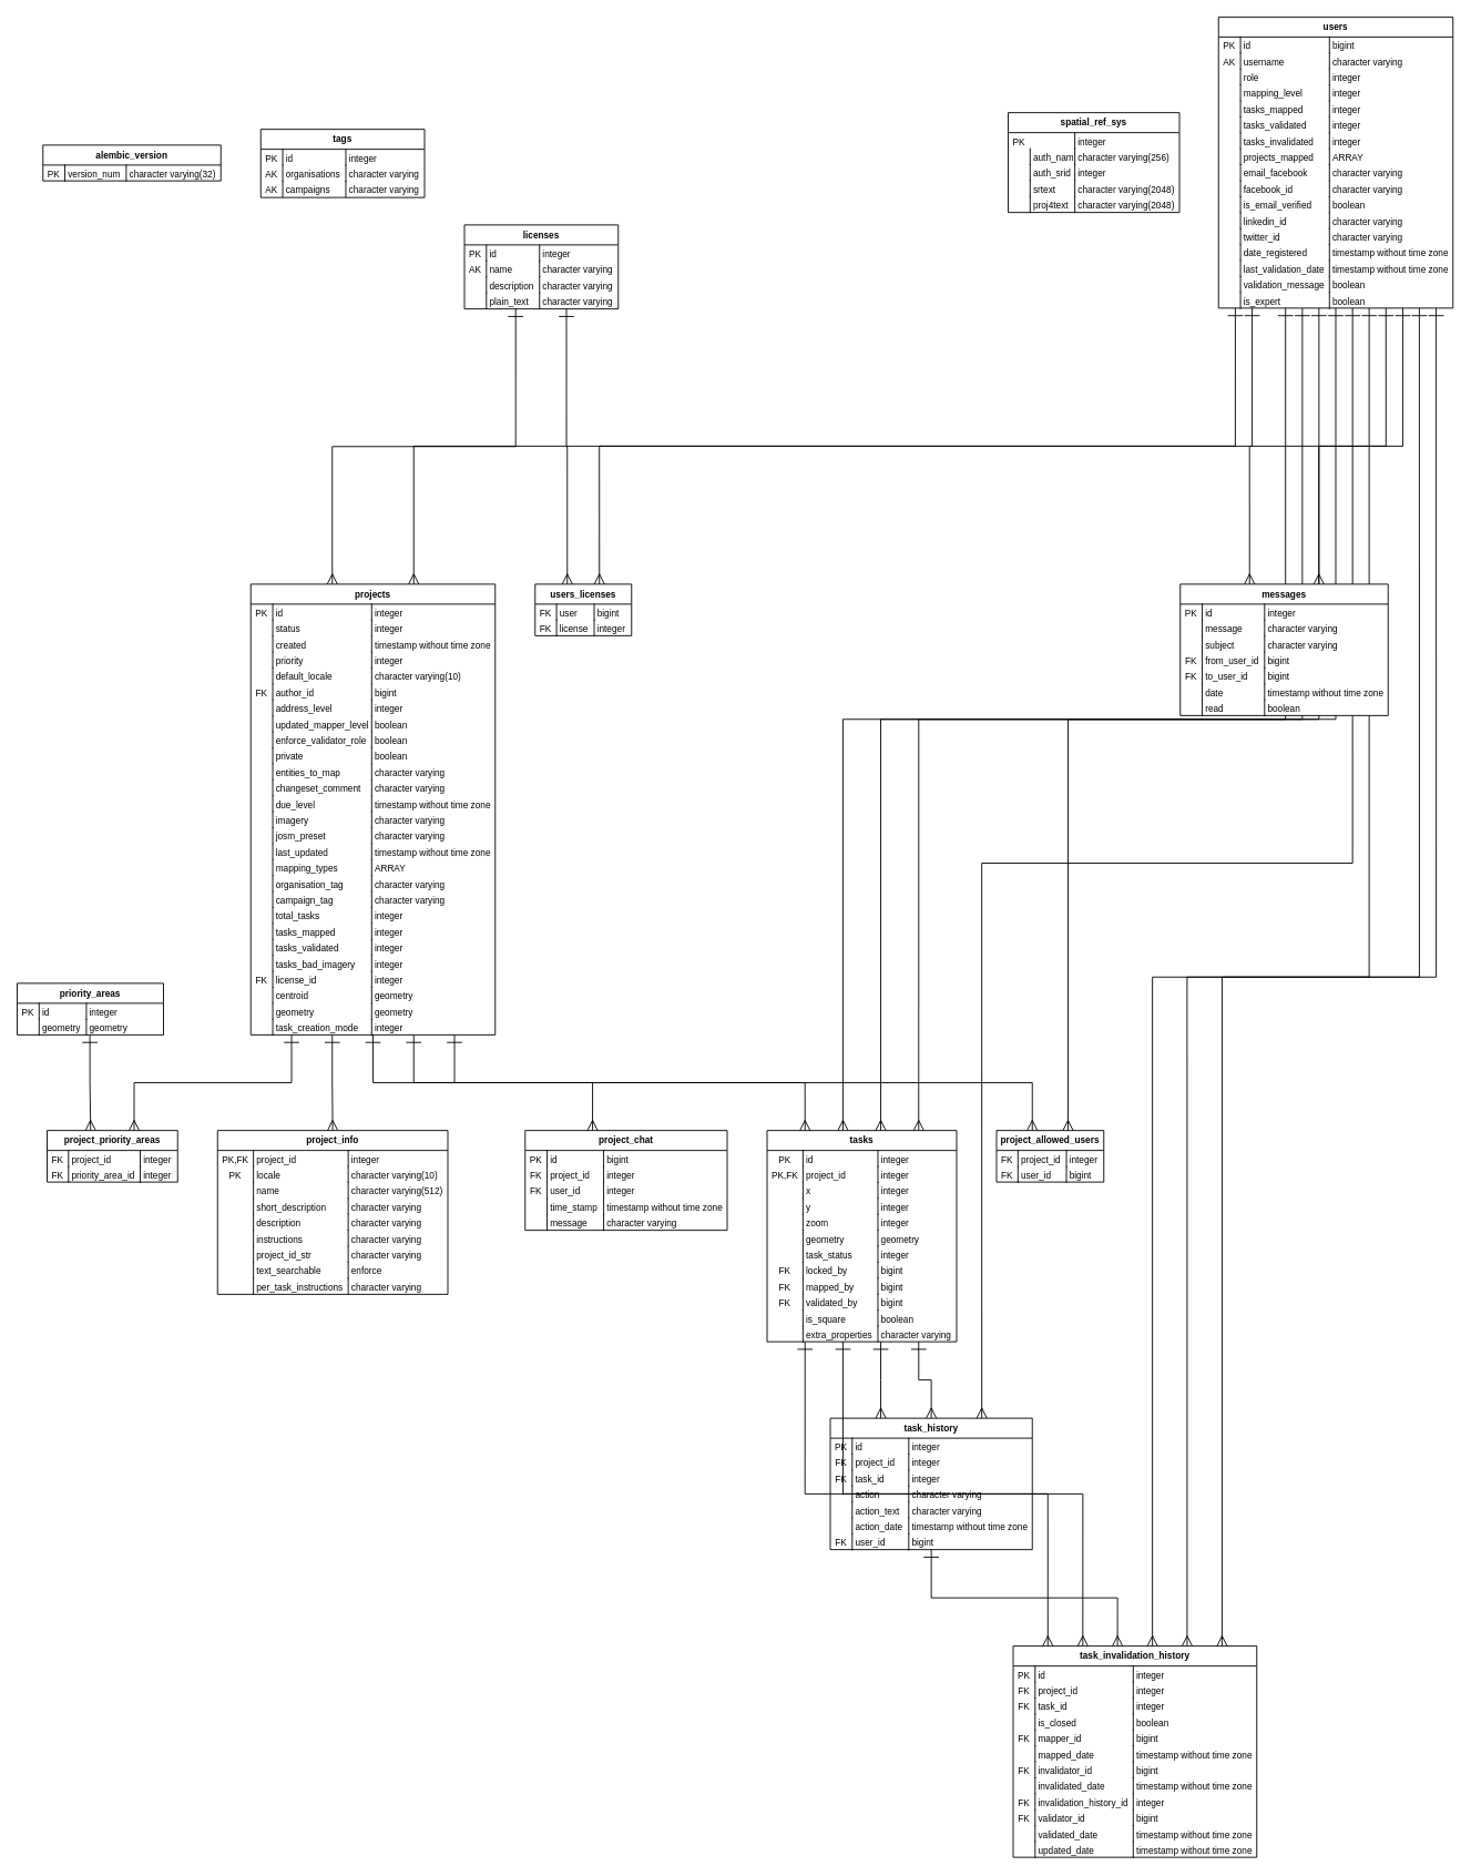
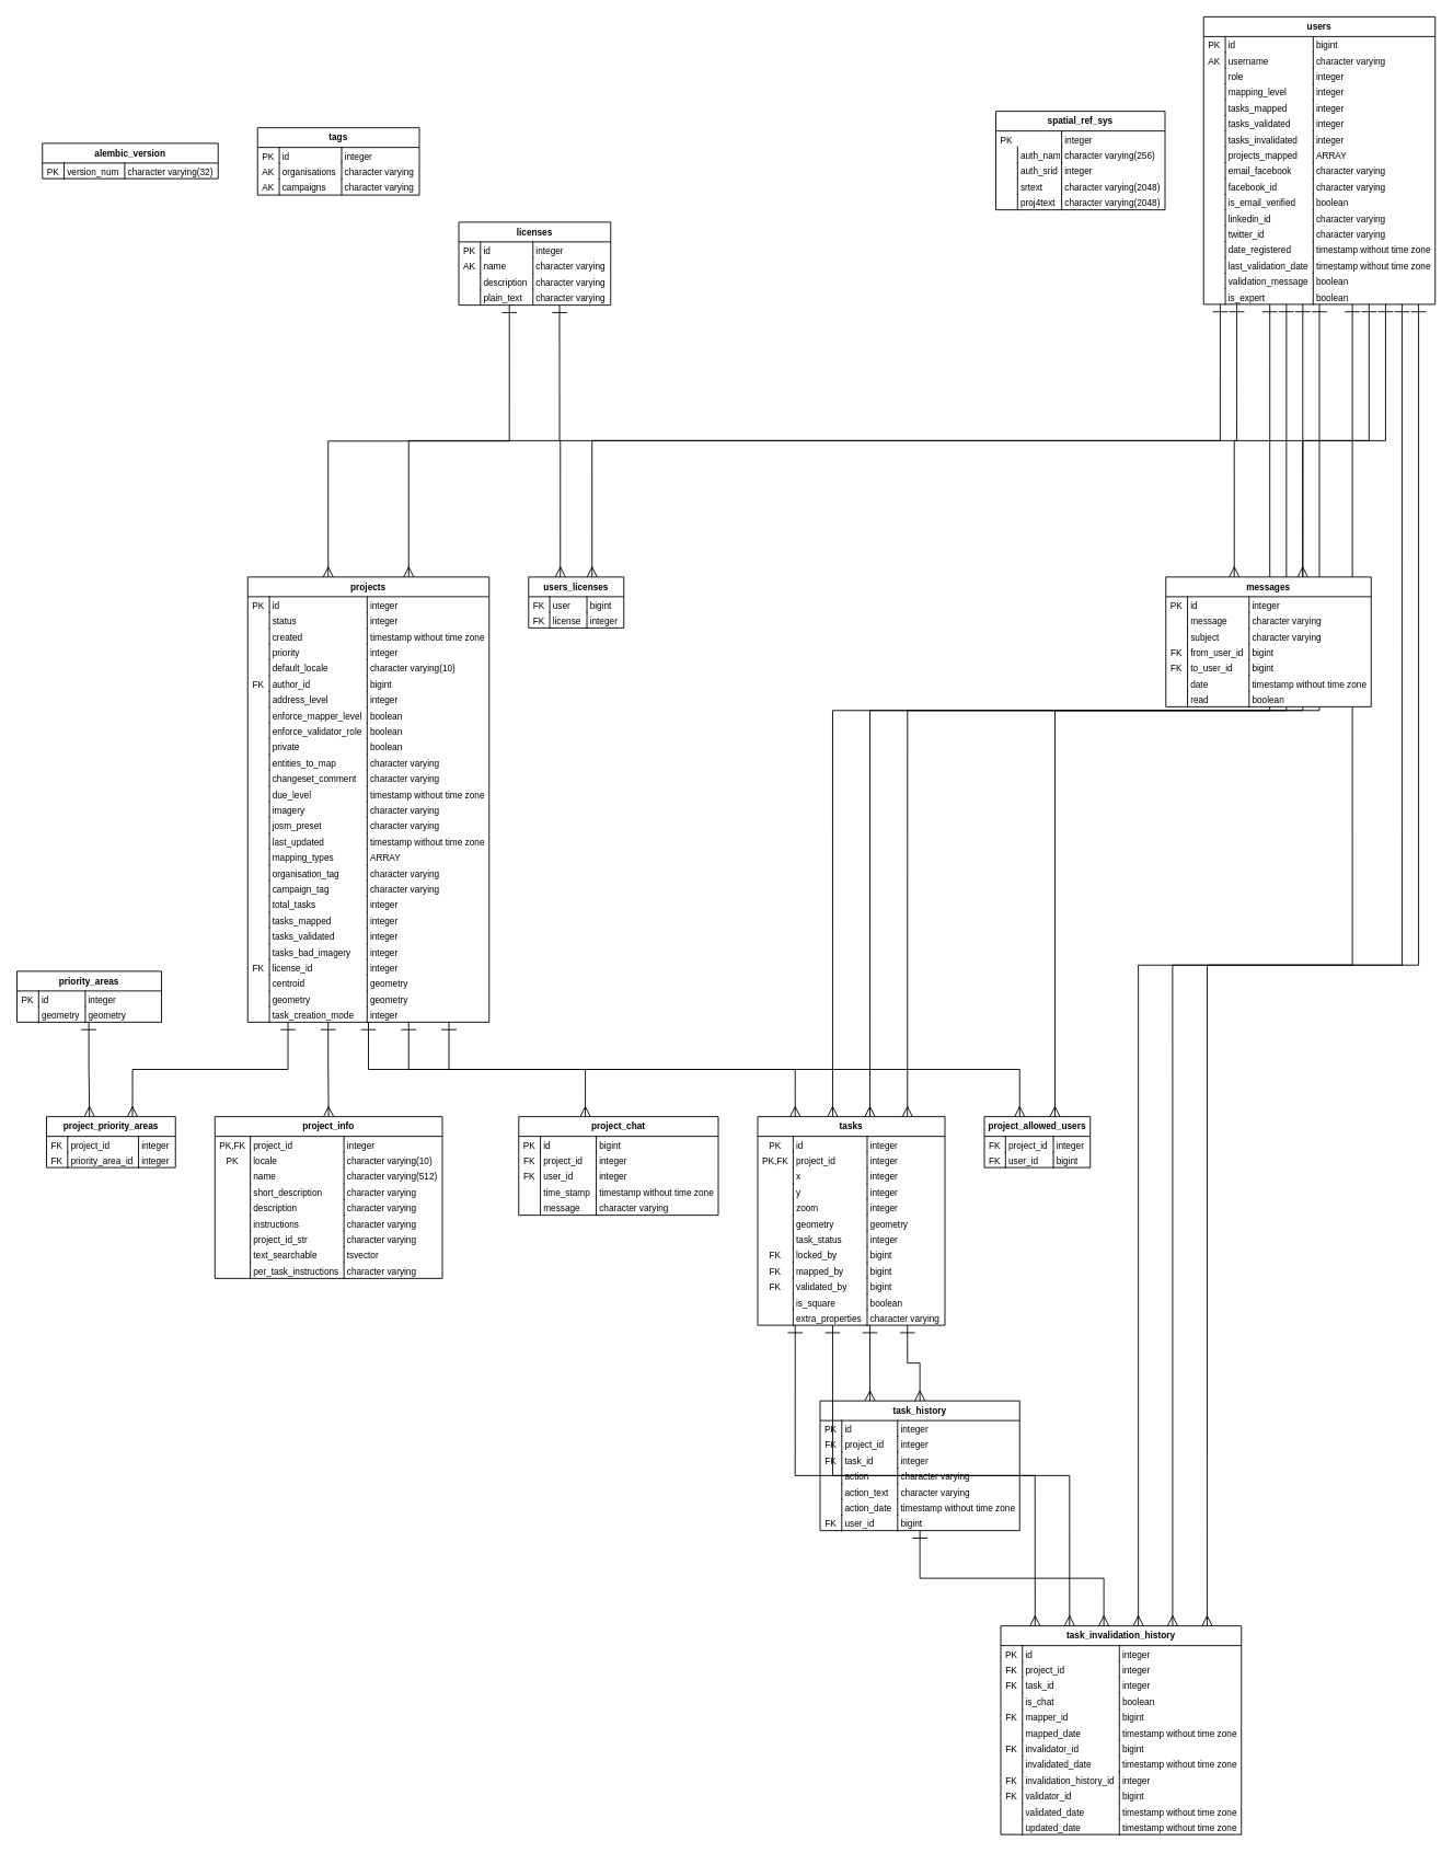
- <mxCell id="25" value="updated_mapper_level" style="shape=partialRectangle;top=0;right=0;bottom=0;part=1;resizeHeight=0;align=left;verticalAlign=top;spacingLeft=4;spacingRight=4;overflow=hidden;rotatable=0;points=[[0,0.5],[1,0.5]];portConstraint=eastwest;swimlaneFillColor=#ffffff;fontSize=11;fillColor=none;strokeOpacity=100;spacing=0;strokeOpacity=100;strokeWidth=1.2;" parent="2" vertex="1"><mxGeometry x="26.4" y="158.4" width="119.01" height="19.2" as="geometry" /></mxCell>
+ <mxCell id="25" value="enforce_mapper_level" style="shape=partialRectangle;top=0;right=0;bottom=0;part=1;resizeHeight=0;align=left;verticalAlign=top;spacingLeft=4;spacingRight=4;overflow=hidden;rotatable=0;points=[[0,0.5],[1,0.5]];portConstraint=eastwest;swimlaneFillColor=#ffffff;fontSize=11;fillColor=none;strokeOpacity=100;spacing=0;strokeOpacity=100;strokeWidth=1.2;" parent="2" vertex="1"><mxGeometry x="26.4" y="158.4" width="119.01" height="19.2" as="geometry" /></mxCell>
- <mxCell id="310" value="" style="html=1;jettySize=18;fontSize=11;strokeWidth=1.2;rounded=1;arcSize=0;edgeStyle=orthogonalEdgeStyle;startArrow=ERone;startSize=16;endArrow=ERmany;endSize=10;exitX=0.572;exitY=1.002;exitPerimeter=1;entryX=0.752;entryY=-0.004;entryPerimeter=1;" parent="1" source="256" target="192" edge="1"><mxGeometry width="100" height="100" relative="1" as="geometry" /></mxCell>
- <mxCell id="108" value="enforce" style="shape=partialRectangle;top=0;right=0;bottom=0;part=1;resizeHeight=0;align=left;verticalAlign=top;spacingLeft=4;spacingRight=4;overflow=hidden;rotatable=0;points=[[0,0.5],[1,0.5]];portConstraint=eastwest;swimlaneFillColor=#ffffff;fontSize=11;fillColor=none;strokeOpacity=100;spacing=0;strokeOpacity=100;strokeWidth=1.2;" parent="84" vertex="1"><mxGeometry x="157.18" y="158.4" width="119.82" height="19.2" as="geometry" /></mxCell>
+ <mxCell id="108" value="tsvector" style="shape=partialRectangle;top=0;right=0;bottom=0;part=1;resizeHeight=0;align=left;verticalAlign=top;spacingLeft=4;spacingRight=4;overflow=hidden;rotatable=0;points=[[0,0.5],[1,0.5]];portConstraint=eastwest;swimlaneFillColor=#ffffff;fontSize=11;fillColor=none;strokeOpacity=100;spacing=0;strokeOpacity=100;strokeWidth=1.2;" parent="84" vertex="1"><mxGeometry x="157.18" y="158.4" width="119.82" height="19.2" as="geometry" /></mxCell>
- <mxCell id="227" value="is_closed" style="shape=partialRectangle;top=0;right=0;bottom=0;part=1;resizeHeight=0;align=left;verticalAlign=top;spacingLeft=4;spacingRight=4;overflow=hidden;rotatable=0;points=[[0,0.5],[1,0.5]];portConstraint=eastwest;swimlaneFillColor=#ffffff;fontSize=11;fillColor=none;strokeOpacity=100;spacing=0;strokeOpacity=100;strokeWidth=1.2;" parent="216" vertex="1"><mxGeometry x="26.4" y="81.6" width="118.01" height="19.2" as="geometry" /></mxCell>
+ <mxCell id="227" value="is_chat" style="shape=partialRectangle;top=0;right=0;bottom=0;part=1;resizeHeight=0;align=left;verticalAlign=top;spacingLeft=4;spacingRight=4;overflow=hidden;rotatable=0;points=[[0,0.5],[1,0.5]];portConstraint=eastwest;swimlaneFillColor=#ffffff;fontSize=11;fillColor=none;strokeOpacity=100;spacing=0;strokeOpacity=100;strokeWidth=1.2;" parent="216" vertex="1"><mxGeometry x="26.4" y="81.6" width="118.01" height="19.2" as="geometry" /></mxCell>
